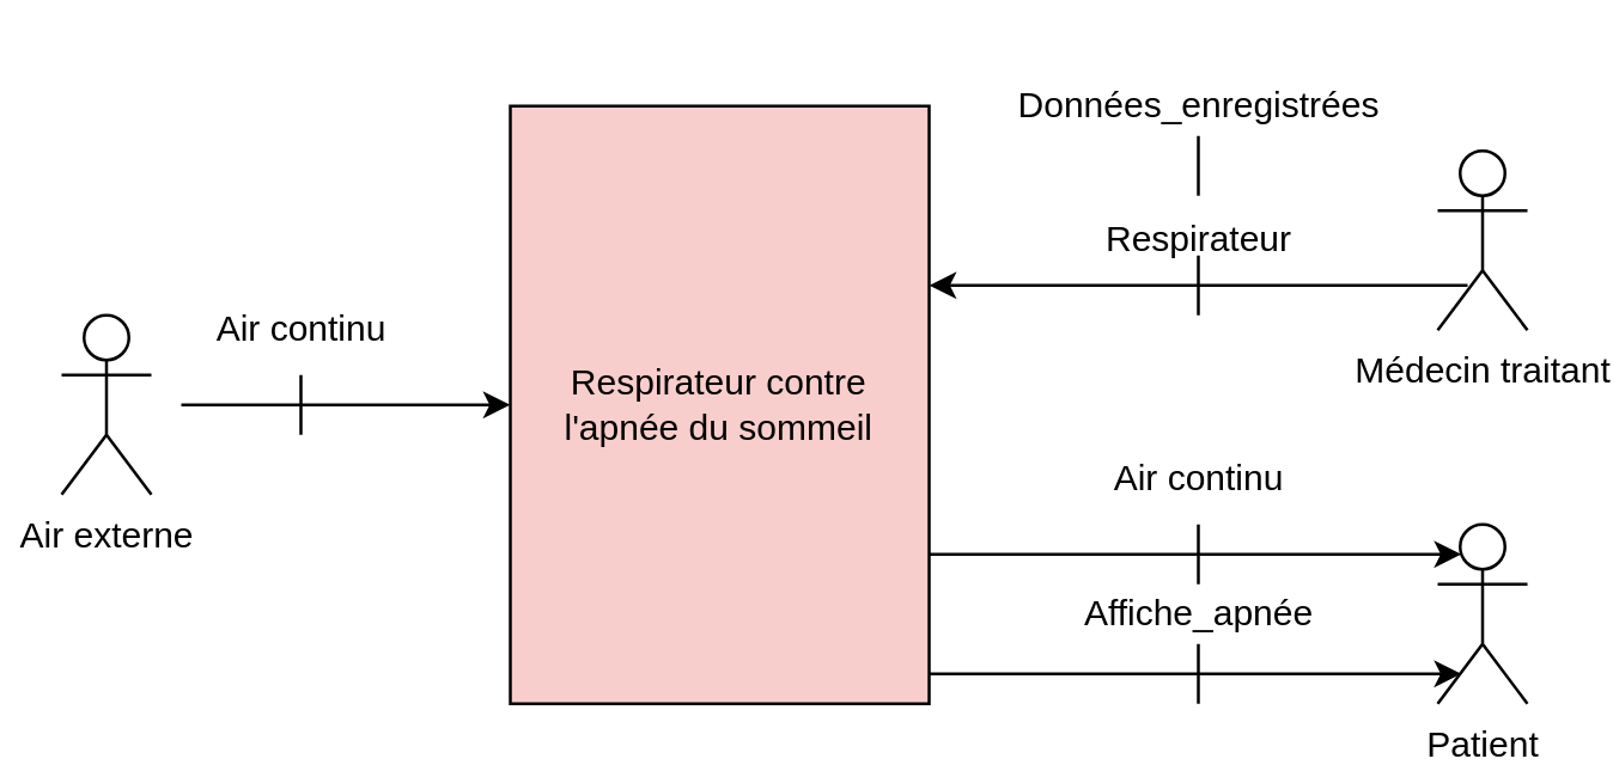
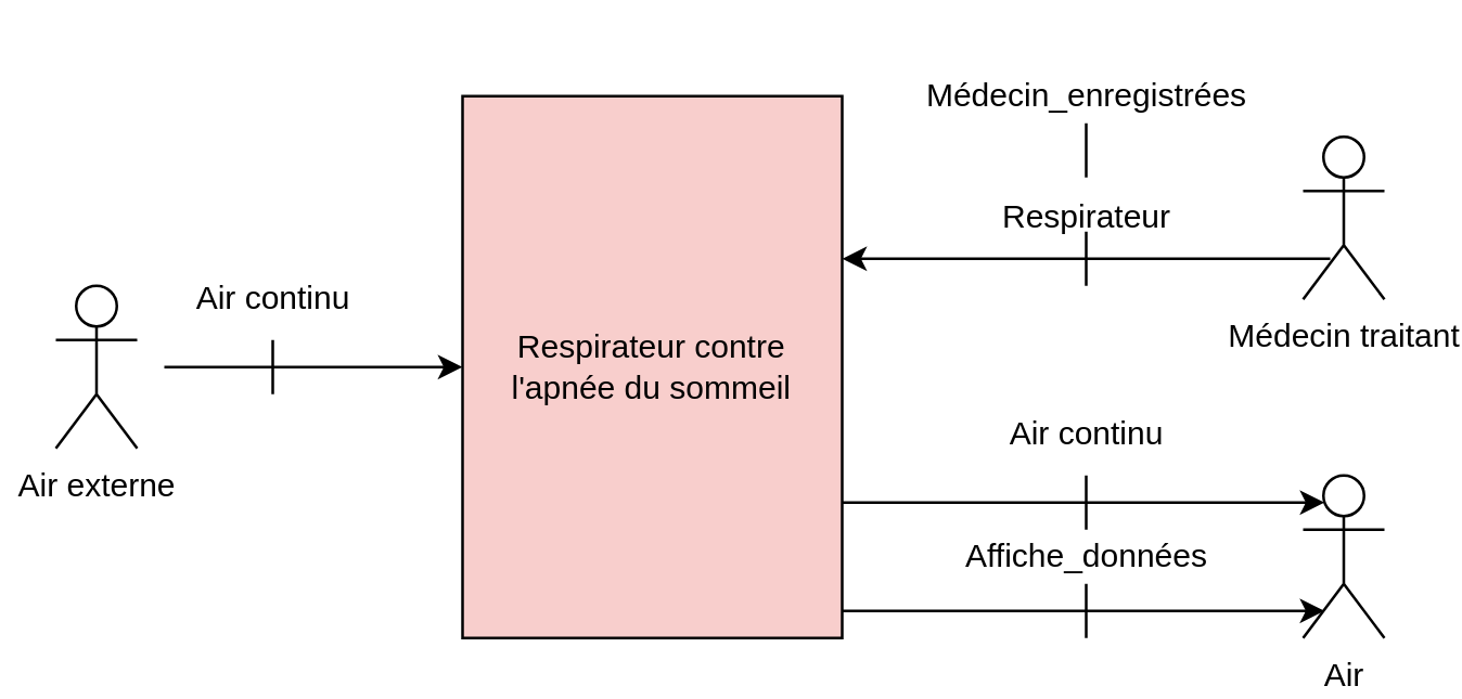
- <mxCell id="16" value="Données_enregistrées" style="text;html=1;align=center;verticalAlign=middle;resizable=0;points=[];autosize=1;strokeColor=none;fillColor=none;" vertex="1" parent="1"><mxGeometry x="330" y="20" width="140" height="30" as="geometry" /></mxCell>
+ <mxCell id="16" value="Médecin_enregistrées" style="text;html=1;align=center;verticalAlign=middle;resizable=0;points=[];autosize=1;strokeColor=none;fillColor=none;" vertex="1" parent="1"><mxGeometry x="330" y="20" width="140" height="30" as="geometry" /></mxCell>
- <mxCell id="19" value="Affiche_apnée" style="text;html=1;align=center;verticalAlign=middle;resizable=0;points=[];autosize=1;strokeColor=none;fillColor=none;" vertex="1" parent="1"><mxGeometry x="345" y="190" width="110" height="30" as="geometry" /></mxCell>
+ <mxCell id="19" value="Affiche_données" style="text;html=1;align=center;verticalAlign=middle;resizable=0;points=[];autosize=1;strokeColor=none;fillColor=none;" vertex="1" parent="1"><mxGeometry x="345" y="190" width="110" height="30" as="geometry" /></mxCell>
- <mxCell id="5" value="Patient" style="shape=umlActor;verticalLabelPosition=bottom;verticalAlign=top;html=1;outlineConnect=0;" vertex="1" parent="1"><mxGeometry x="480" y="175" width="30" height="60" as="geometry" /></mxCell>
+ <mxCell id="5" value="Air" style="shape=umlActor;verticalLabelPosition=bottom;verticalAlign=top;html=1;outlineConnect=0;" vertex="1" parent="1"><mxGeometry x="480" y="175" width="30" height="60" as="geometry" /></mxCell>
